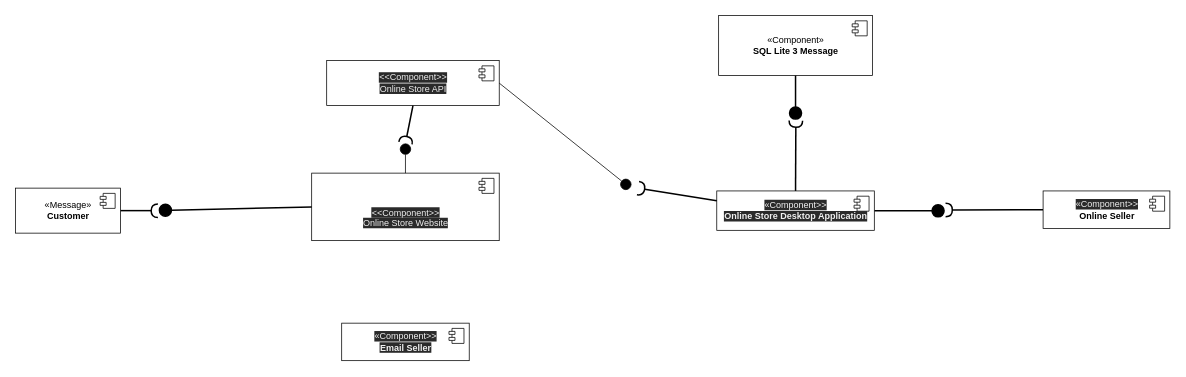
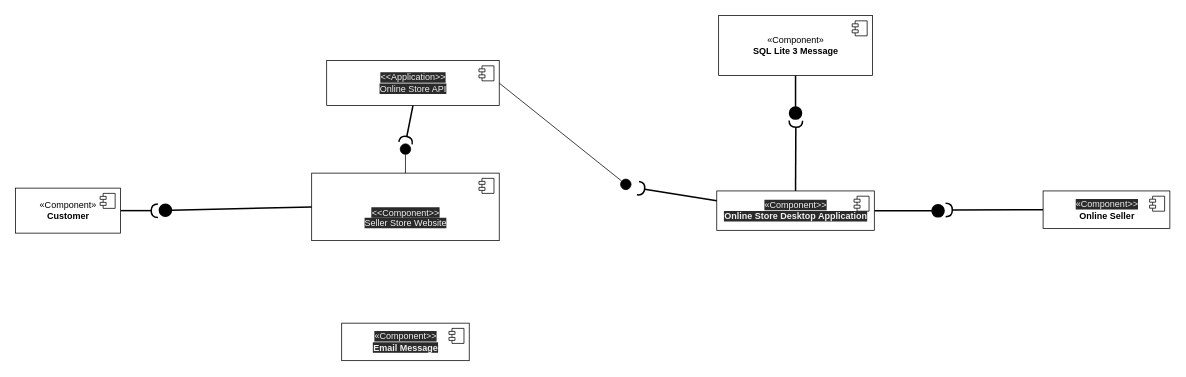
- <mxCell id="20" value="&lt;span style=&quot;color: rgb(240 , 240 , 240) ; font-family: &amp;#34;helvetica&amp;#34; ; font-size: 12px ; font-style: normal ; font-weight: 400 ; letter-spacing: normal ; text-align: center ; text-indent: 0px ; text-transform: none ; word-spacing: 0px ; background-color: rgb(42 , 42 , 42) ; display: inline ; float: none&quot;&gt;&amp;lt;&amp;lt;Component&amp;gt;&amp;gt;&lt;/span&gt;&lt;br style=&quot;color: rgb(240 , 240 , 240) ; font-family: &amp;#34;helvetica&amp;#34; ; font-size: 12px ; font-style: normal ; font-weight: 400 ; letter-spacing: normal ; text-align: center ; text-indent: 0px ; text-transform: none ; word-spacing: 0px ; background-color: rgb(42 , 42 , 42)&quot;&gt;&lt;span style=&quot;color: rgb(240 , 240 , 240) ; font-family: &amp;#34;helvetica&amp;#34; ; font-size: 12px ; font-style: normal ; font-weight: 400 ; letter-spacing: normal ; text-align: center ; text-indent: 0px ; text-transform: none ; word-spacing: 0px ; background-color: rgb(42 , 42 , 42) ; display: inline ; float: none&quot;&gt;Online Store API&lt;/span&gt;" style="html=1;dropTarget=0;" parent="1" vertex="1"><mxGeometry x="435" y="80" width="230" height="60" as="geometry" /></mxCell>
+ <mxCell id="20" value="&lt;span style=&quot;color: rgb(240 , 240 , 240) ; font-family: &amp;#34;helvetica&amp;#34; ; font-size: 12px ; font-style: normal ; font-weight: 400 ; letter-spacing: normal ; text-align: center ; text-indent: 0px ; text-transform: none ; word-spacing: 0px ; background-color: rgb(42 , 42 , 42) ; display: inline ; float: none&quot;&gt;&amp;lt;&amp;lt;Application&amp;gt;&amp;gt;&lt;/span&gt;&lt;br style=&quot;color: rgb(240 , 240 , 240) ; font-family: &amp;#34;helvetica&amp;#34; ; font-size: 12px ; font-style: normal ; font-weight: 400 ; letter-spacing: normal ; text-align: center ; text-indent: 0px ; text-transform: none ; word-spacing: 0px ; background-color: rgb(42 , 42 , 42)&quot;&gt;&lt;span style=&quot;color: rgb(240 , 240 , 240) ; font-family: &amp;#34;helvetica&amp;#34; ; font-size: 12px ; font-style: normal ; font-weight: 400 ; letter-spacing: normal ; text-align: center ; text-indent: 0px ; text-transform: none ; word-spacing: 0px ; background-color: rgb(42 , 42 , 42) ; display: inline ; float: none&quot;&gt;Online Store API&lt;/span&gt;" style="html=1;dropTarget=0;" parent="1" vertex="1"><mxGeometry x="435" y="80" width="230" height="60" as="geometry" /></mxCell>
- <mxCell id="2" value="&lt;br&gt;&lt;br&gt;&lt;span style=&quot;color: rgb(240 , 240 , 240) ; font-family: &amp;#34;helvetica&amp;#34; ; font-size: 12px ; font-style: normal ; font-weight: 400 ; letter-spacing: normal ; text-align: center ; text-indent: 0px ; text-transform: none ; word-spacing: 0px ; background-color: rgb(42 , 42 , 42) ; display: inline ; float: none&quot;&gt;&amp;lt;&amp;lt;Component&amp;gt;&amp;gt;&lt;/span&gt;&lt;br style=&quot;color: rgb(240 , 240 , 240) ; font-family: &amp;#34;helvetica&amp;#34; ; font-size: 12px ; font-style: normal ; font-weight: 400 ; letter-spacing: normal ; text-align: center ; text-indent: 0px ; text-transform: none ; word-spacing: 0px ; background-color: rgb(42 , 42 , 42)&quot;&gt;&lt;span style=&quot;color: rgb(240 , 240 , 240) ; font-family: &amp;#34;helvetica&amp;#34; ; font-size: 12px ; font-style: normal ; font-weight: 400 ; letter-spacing: normal ; text-align: center ; text-indent: 0px ; text-transform: none ; word-spacing: 0px ; background-color: rgb(42 , 42 , 42) ; display: inline ; float: none&quot;&gt;Online Store Website&lt;/span&gt;&lt;br&gt;" style="html=1;dropTarget=0;" parent="1" vertex="1"><mxGeometry x="415" y="230" width="250" height="90" as="geometry" /></mxCell>
+ <mxCell id="2" value="&lt;br&gt;&lt;br&gt;&lt;span style=&quot;color: rgb(240 , 240 , 240) ; font-family: &amp;#34;helvetica&amp;#34; ; font-size: 12px ; font-style: normal ; font-weight: 400 ; letter-spacing: normal ; text-align: center ; text-indent: 0px ; text-transform: none ; word-spacing: 0px ; background-color: rgb(42 , 42 , 42) ; display: inline ; float: none&quot;&gt;&amp;lt;&amp;lt;Component&amp;gt;&amp;gt;&lt;/span&gt;&lt;br style=&quot;color: rgb(240 , 240 , 240) ; font-family: &amp;#34;helvetica&amp;#34; ; font-size: 12px ; font-style: normal ; font-weight: 400 ; letter-spacing: normal ; text-align: center ; text-indent: 0px ; text-transform: none ; word-spacing: 0px ; background-color: rgb(42 , 42 , 42)&quot;&gt;&lt;span style=&quot;color: rgb(240 , 240 , 240) ; font-family: &amp;#34;helvetica&amp;#34; ; font-size: 12px ; font-style: normal ; font-weight: 400 ; letter-spacing: normal ; text-align: center ; text-indent: 0px ; text-transform: none ; word-spacing: 0px ; background-color: rgb(42 , 42 , 42) ; display: inline ; float: none&quot;&gt;Seller Store Website&lt;/span&gt;&lt;br&gt;" style="html=1;dropTarget=0;" parent="1" vertex="1"><mxGeometry x="415" y="230" width="250" height="90" as="geometry" /></mxCell>
- <mxCell id="13" value="«Message»&lt;br&gt;&lt;b&gt;Customer&lt;/b&gt;" style="html=1;dropTarget=0;" parent="1" vertex="1"><mxGeometry x="20" y="250" width="140" height="60" as="geometry" /></mxCell>
+ <mxCell id="13" value="«Component»&lt;br&gt;&lt;b&gt;Customer&lt;/b&gt;" style="html=1;dropTarget=0;" parent="1" vertex="1"><mxGeometry x="20" y="250" width="140" height="60" as="geometry" /></mxCell>
- <mxCell id="15" value="&lt;span style=&quot;color: rgb(240 , 240 , 240) ; font-family: &amp;#34;helvetica&amp;#34; ; font-size: 12px ; font-style: normal ; font-weight: 400 ; letter-spacing: normal ; text-align: center ; text-indent: 0px ; text-transform: none ; word-spacing: 0px ; background-color: rgb(42 , 42 , 42)&quot;&gt;«Component&amp;gt;&amp;gt;&lt;/span&gt;&lt;br style=&quot;color: rgb(240 , 240 , 240) ; font-family: &amp;#34;helvetica&amp;#34; ; font-size: 12px ; font-style: normal ; font-weight: 400 ; letter-spacing: normal ; text-align: center ; text-indent: 0px ; text-transform: none ; word-spacing: 0px ; background-color: rgb(42 , 42 , 42)&quot;&gt;&lt;b style=&quot;color: rgb(240 , 240 , 240) ; font-family: &amp;#34;helvetica&amp;#34; ; font-size: 12px ; font-style: normal ; letter-spacing: normal ; text-align: center ; text-indent: 0px ; text-transform: none ; word-spacing: 0px ; background-color: rgb(42 , 42 , 42)&quot;&gt;Email Seller&lt;/b&gt;" style="html=1;dropTarget=0;" parent="1" vertex="1"><mxGeometry x="455" y="430" width="170" height="50" as="geometry" /></mxCell>
+ <mxCell id="15" value="&lt;span style=&quot;color: rgb(240 , 240 , 240) ; font-family: &amp;#34;helvetica&amp;#34; ; font-size: 12px ; font-style: normal ; font-weight: 400 ; letter-spacing: normal ; text-align: center ; text-indent: 0px ; text-transform: none ; word-spacing: 0px ; background-color: rgb(42 , 42 , 42)&quot;&gt;«Component&amp;gt;&amp;gt;&lt;/span&gt;&lt;br style=&quot;color: rgb(240 , 240 , 240) ; font-family: &amp;#34;helvetica&amp;#34; ; font-size: 12px ; font-style: normal ; font-weight: 400 ; letter-spacing: normal ; text-align: center ; text-indent: 0px ; text-transform: none ; word-spacing: 0px ; background-color: rgb(42 , 42 , 42)&quot;&gt;&lt;b style=&quot;color: rgb(240 , 240 , 240) ; font-family: &amp;#34;helvetica&amp;#34; ; font-size: 12px ; font-style: normal ; letter-spacing: normal ; text-align: center ; text-indent: 0px ; text-transform: none ; word-spacing: 0px ; background-color: rgb(42 , 42 , 42)&quot;&gt;Email Message&lt;/b&gt;" style="html=1;dropTarget=0;" parent="1" vertex="1"><mxGeometry x="455" y="430" width="170" height="50" as="geometry" /></mxCell>
